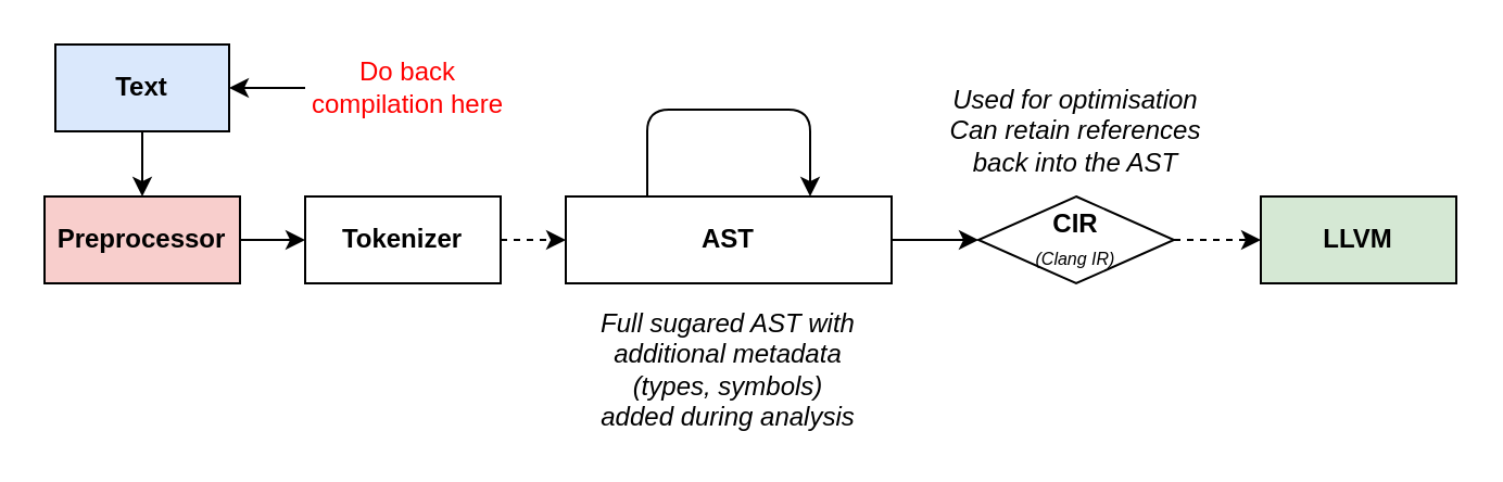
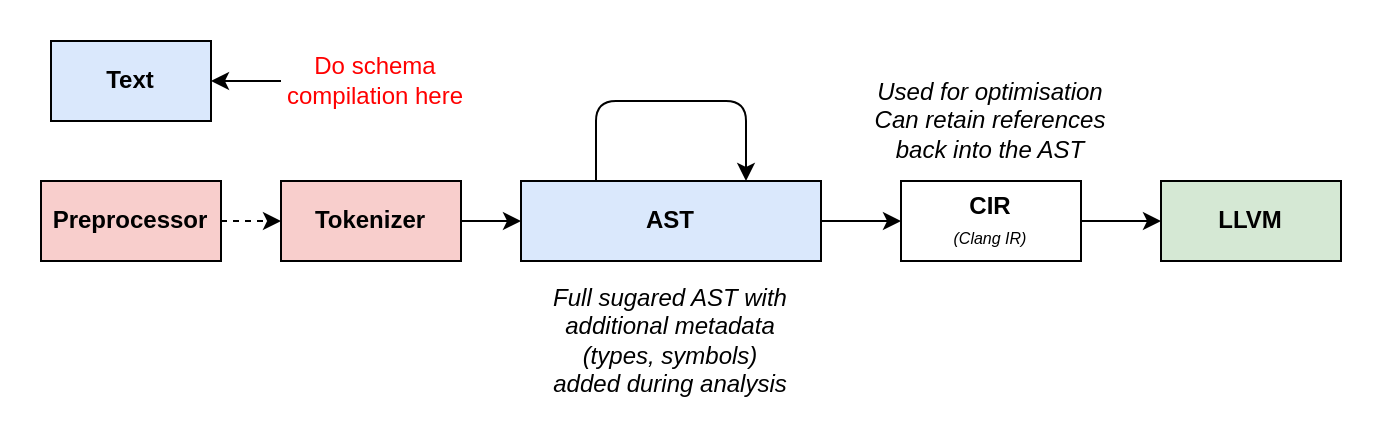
- <mxCell id="15" value="Do back compilation here" style="text;html=1;strokeColor=none;fillColor=none;align=center;verticalAlign=middle;whiteSpace=wrap;rounded=0;fontColor=#FF0000;" vertex="1" parent="1"><mxGeometry x="140" y="20" width="95" height="40" as="geometry" /></mxCell>
+ <mxCell id="15" value="Do schema compilation here" style="text;html=1;strokeColor=none;fillColor=none;align=center;verticalAlign=middle;whiteSpace=wrap;rounded=0;fontColor=#FF0000;" vertex="1" parent="1"><mxGeometry x="140" y="20" width="95" height="40" as="geometry" /></mxCell>
- <mxCell id="2" style="edgeStyle=none;html=1;exitX=0.5;exitY=1;exitDx=0;exitDy=0;entryX=0.5;entryY=0;entryDx=0;entryDy=0;" edge="1" parent="1" source="3" target="5"><mxGeometry relative="1" as="geometry" /></mxCell>
- <mxCell id="4" style="edgeStyle=none;html=1;exitX=1;exitY=0.5;exitDx=0;exitDy=0;entryX=0;entryY=0.5;entryDx=0;entryDy=0;" edge="1" parent="1" source="5" target="7"><mxGeometry relative="1" as="geometry" /></mxCell>
+ <mxCell id="4" style="edgeStyle=none;html=1;exitX=1;exitY=0.5;exitDx=0;exitDy=0;entryX=0;entryY=0.5;entryDx=0;entryDy=0;dashed=1;" edge="1" parent="1" source="5" target="7"><mxGeometry relative="1" as="geometry" /></mxCell>
- <mxCell id="7" value="Tokenizer" style="rounded=0;whiteSpace=wrap;html=1;fontStyle=1" vertex="1" parent="1"><mxGeometry x="140" y="90" width="90" height="40" as="geometry" /></mxCell>
+ <mxCell id="7" value="Tokenizer" style="rounded=0;whiteSpace=wrap;html=1;fontStyle=1;fillColor=#f8cecc;" vertex="1" parent="1"><mxGeometry x="140" y="90" width="90" height="40" as="geometry" /></mxCell>
- <mxCell id="6" style="edgeStyle=none;html=1;exitX=1;exitY=0.5;exitDx=0;exitDy=0;entryX=0;entryY=0.5;entryDx=0;entryDy=0;dashed=1;" edge="1" parent="1" source="7" target="10"><mxGeometry relative="1" as="geometry" /></mxCell>
+ <mxCell id="6" style="edgeStyle=none;html=1;exitX=1;exitY=0.5;exitDx=0;exitDy=0;entryX=0;entryY=0.5;entryDx=0;entryDy=0;" edge="1" parent="1" source="7" target="10"><mxGeometry relative="1" as="geometry" /></mxCell>
- <mxCell id="10" value="AST" style="rounded=0;whiteSpace=wrap;html=1;fontStyle=1" vertex="1" parent="1"><mxGeometry x="260" y="90" width="150" height="40" as="geometry" /></mxCell>
+ <mxCell id="10" value="AST" style="rounded=0;whiteSpace=wrap;html=1;fontStyle=1;fillColor=#dae8fc;" vertex="1" parent="1"><mxGeometry x="260" y="90" width="150" height="40" as="geometry" /></mxCell>
- <mxCell id="12" value="CIR&lt;br&gt;&lt;span style=&quot;font-weight: normal;&quot;&gt;&lt;i&gt;&lt;font style=&quot;font-size: 8px;&quot;&gt;(Clang IR)&lt;/font&gt;&lt;/i&gt;&lt;/span&gt;" style="rhombus;whiteSpace=wrap;html=1;fontStyle=1;" vertex="1" parent="1"><mxGeometry x="450" y="90" width="90" height="40" as="geometry" /></mxCell>
+ <mxCell id="12" value="CIR&lt;br&gt;&lt;span style=&quot;font-weight: normal;&quot;&gt;&lt;i&gt;&lt;font style=&quot;font-size: 8px;&quot;&gt;(Clang IR)&lt;/font&gt;&lt;/i&gt;&lt;/span&gt;" style="rounded=0;whiteSpace=wrap;html=1;fontStyle=1" vertex="1" parent="1"><mxGeometry x="450" y="90" width="90" height="40" as="geometry" /></mxCell>
- <mxCell id="11" style="edgeStyle=none;html=1;exitX=1;exitY=0.5;exitDx=0;exitDy=0;entryX=0;entryY=0.5;entryDx=0;entryDy=0;dashed=1;" edge="1" parent="1" source="12" target="13"><mxGeometry relative="1" as="geometry" /></mxCell>
+ <mxCell id="11" style="edgeStyle=none;html=1;exitX=1;exitY=0.5;exitDx=0;exitDy=0;entryX=0;entryY=0.5;entryDx=0;entryDy=0;" edge="1" parent="1" source="12" target="13"><mxGeometry relative="1" as="geometry" /></mxCell>
